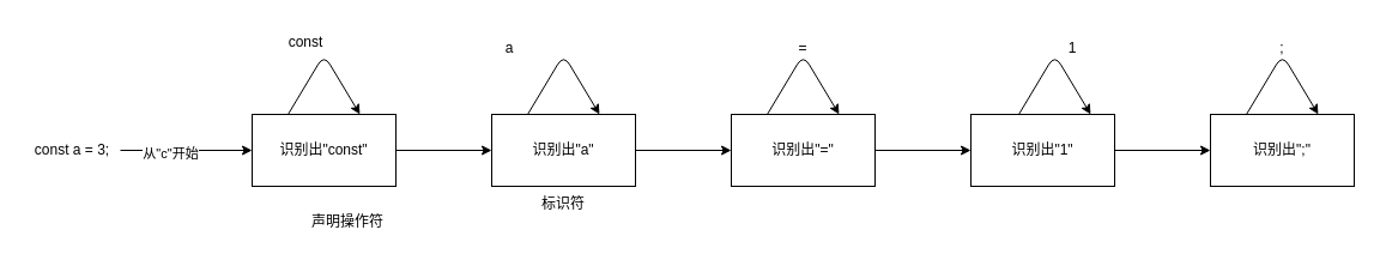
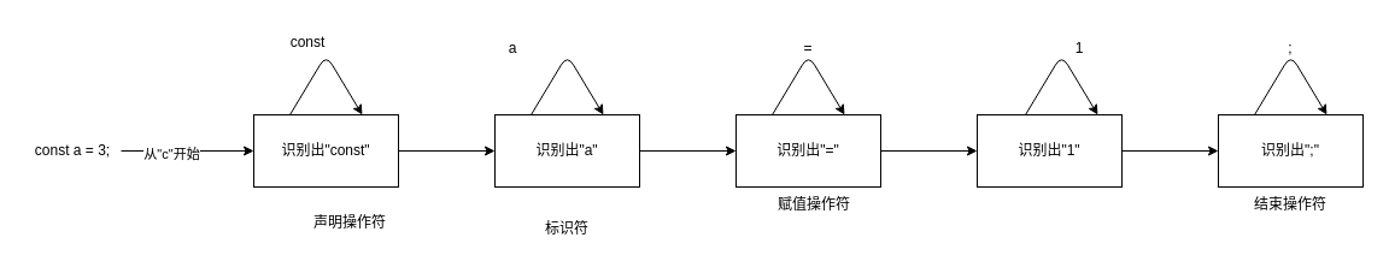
- <mxCell id="26" value="标识符" style="text;html=1;strokeColor=none;fillColor=none;align=center;verticalAlign=middle;whiteSpace=wrap;rounded=0;" vertex="1" parent="1"><mxGeometry x="440" y="155" width="60" height="30" as="geometry" /></mxCell>
+ <mxCell id="26" value="标识符" style="text;html=1;strokeColor=none;fillColor=none;align=center;verticalAlign=middle;whiteSpace=wrap;rounded=0;" vertex="1" parent="1"><mxGeometry x="440" y="175" width="60" height="30" as="geometry" /></mxCell>
+ <mxCell id="25" value="赋值操作符" style="text;html=1;strokeColor=none;fillColor=none;align=center;verticalAlign=middle;whiteSpace=wrap;rounded=0;" vertex="1" parent="1"><mxGeometry x="640" y="155" width="70" height="30" as="geometry" /></mxCell>
+ <mxCell id="27" value="结束操作符" style="text;html=1;strokeColor=none;fillColor=none;align=center;verticalAlign=middle;whiteSpace=wrap;rounded=0;" vertex="1" parent="1"><mxGeometry x="1035" y="155" width="70" height="30" as="geometry" /></mxCell>
